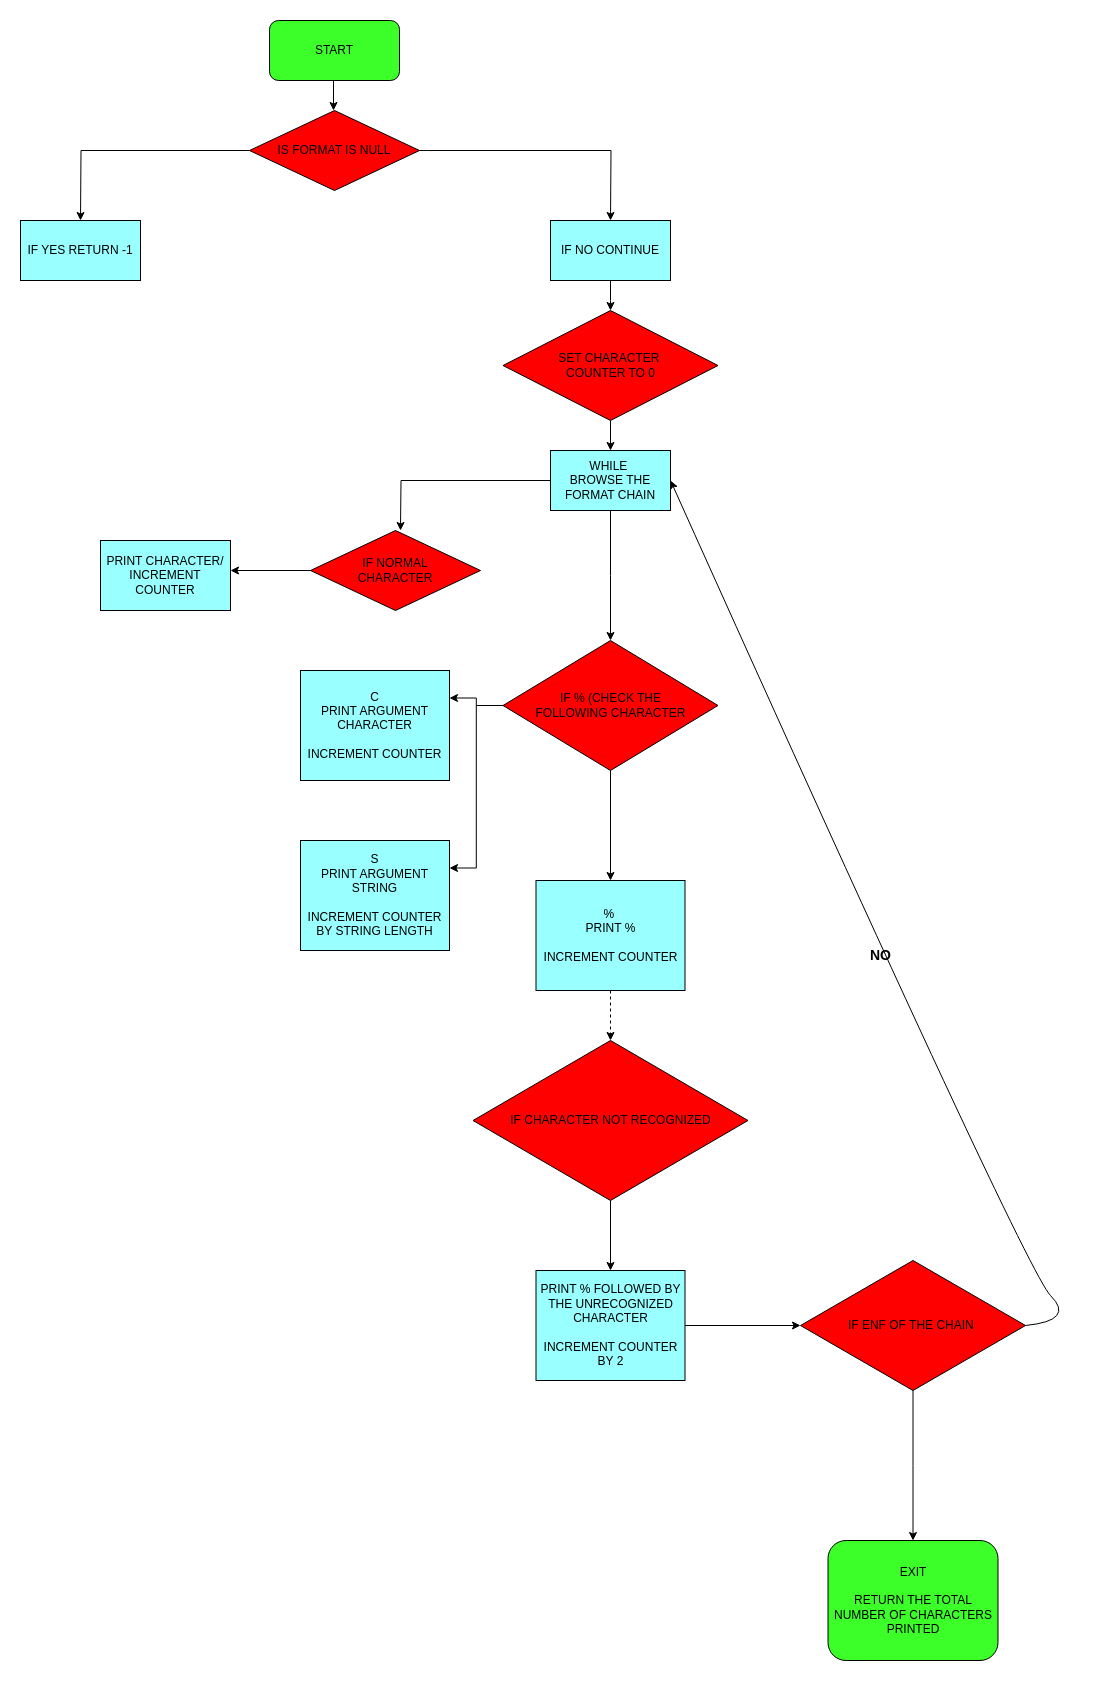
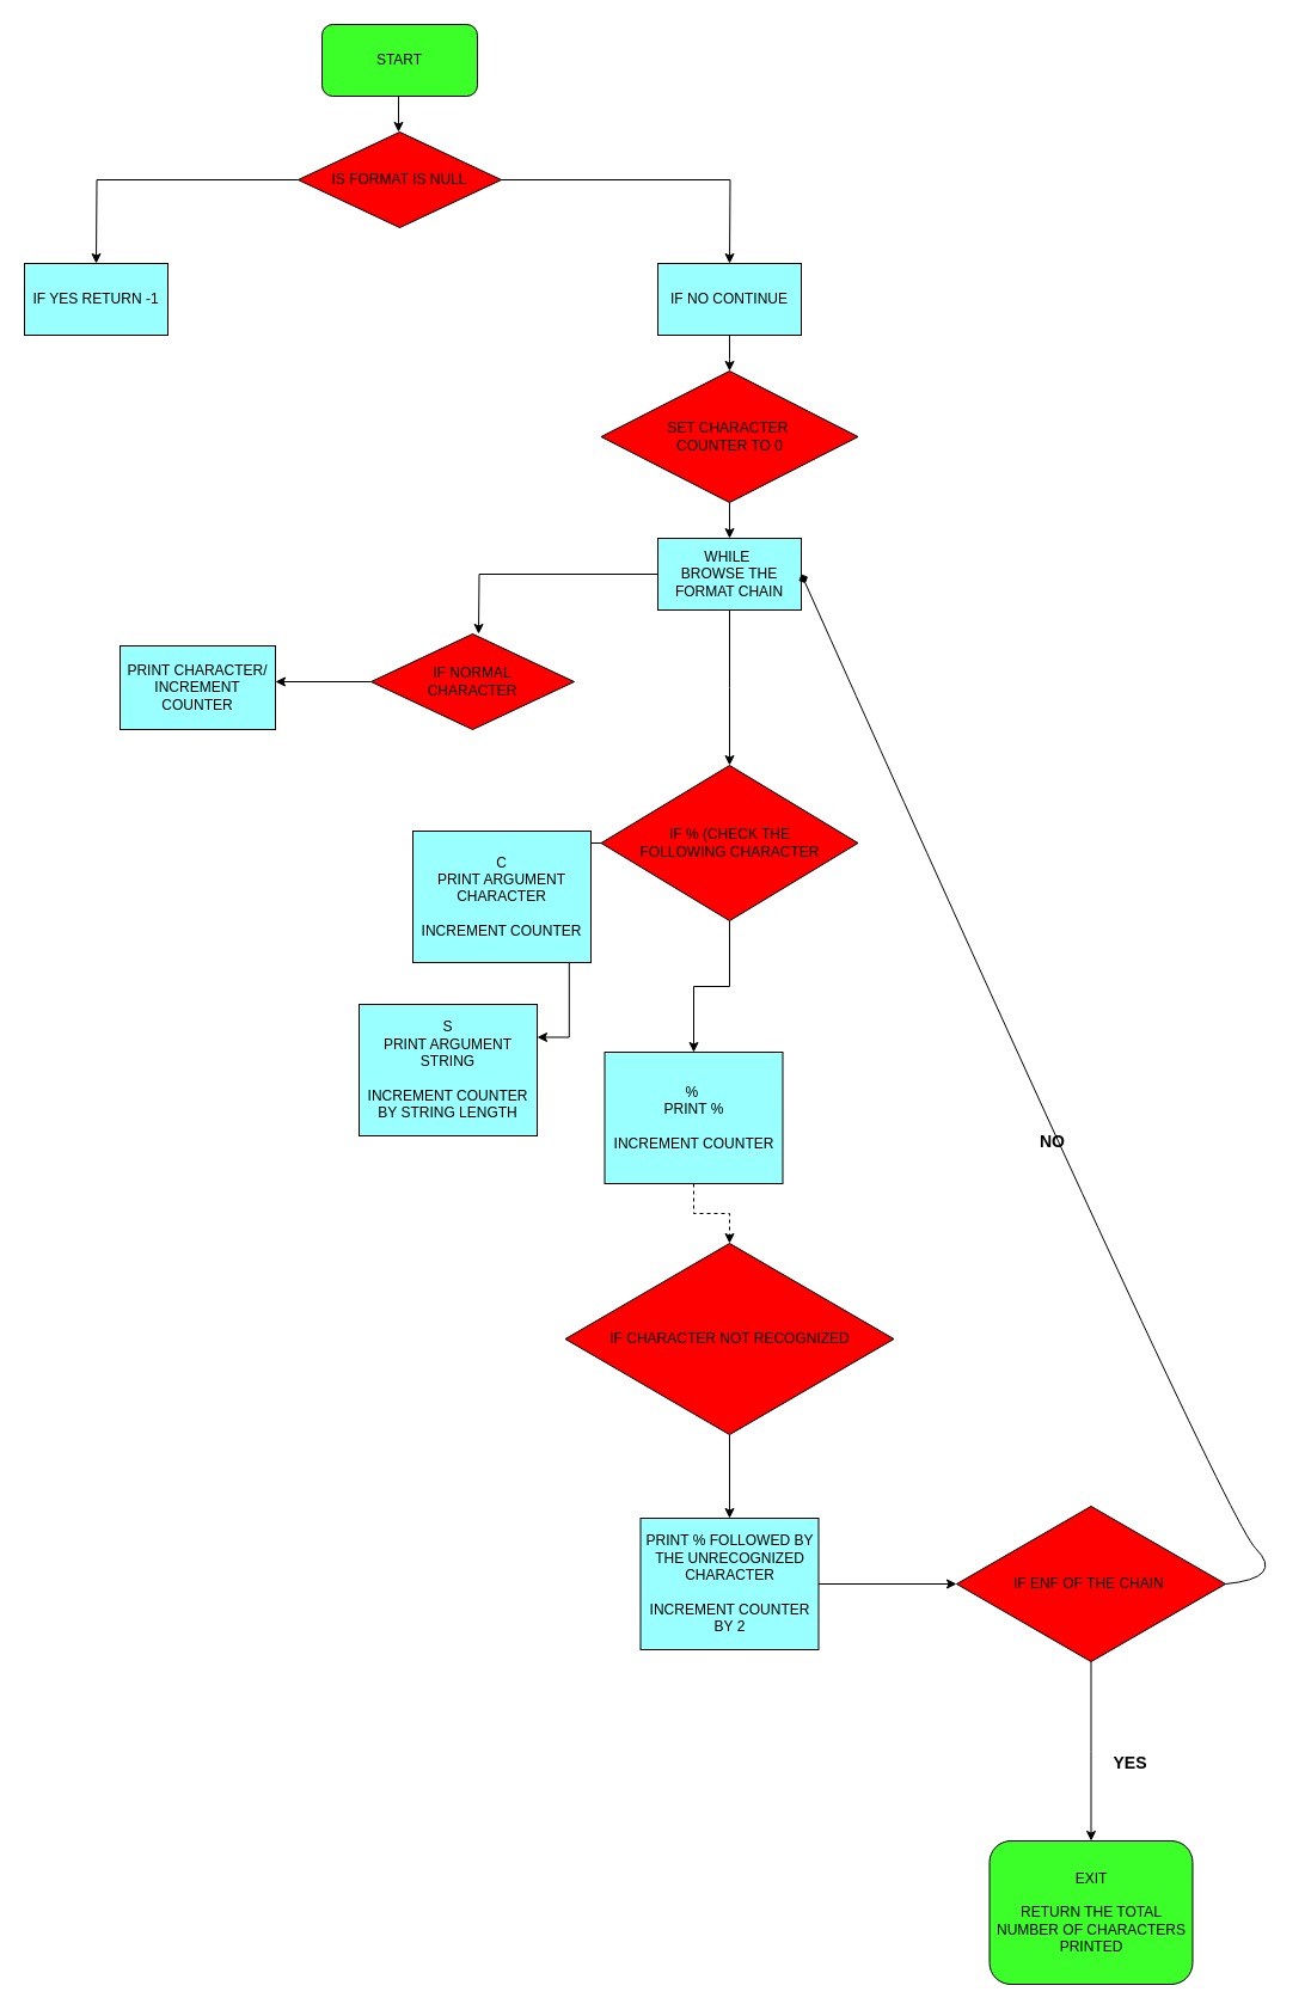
- <mxCell id="32" value="" style="curved=1;endArrow=classic;html=1;rounded=0;entryX=1;entryY=0.5;entryDx=0;entryDy=0;exitX=1;exitY=0.5;exitDx=0;exitDy=0;" edge="1" parent="1" source="31" target="14"><mxGeometry width="50" height="50" relative="1" as="geometry"><mxPoint x="1025" y="1320" as="sourcePoint" /><mxPoint x="1075" y="1270" as="targetPoint" /><Array as="points"><mxPoint x="1075" y="1320" /><mxPoint x="1025" y="1270" /></Array></mxGeometry></mxCell>
+ <mxCell id="32" value="" style="curved=1;endArrow=diamond;html=1;rounded=0;entryX=1;entryY=0.5;entryDx=0;entryDy=0;exitX=1;exitY=0.5;exitDx=0;exitDy=0;" edge="1" parent="1" source="31" target="14"><mxGeometry width="50" height="50" relative="1" as="geometry"><mxPoint x="1025" y="1320" as="sourcePoint" /><mxPoint x="1075" y="1270" as="targetPoint" /><Array as="points"><mxPoint x="1075" y="1320" /><mxPoint x="1025" y="1270" /></Array></mxGeometry></mxCell>
- <mxCell id="22" value="C&lt;div&gt;PRINT ARGUMENT CHARACTER&lt;/div&gt;&lt;div&gt;&lt;br&gt;&lt;/div&gt;&lt;div&gt;INCREMENT COUNTER&lt;/div&gt;" style="rounded=0;whiteSpace=wrap;html=1;fillColor=#99FFFF;" vertex="1" parent="1"><mxGeometry x="300" y="670" width="149" height="110" as="geometry" /></mxCell>
+ <mxCell id="22" value="C&lt;div&gt;PRINT ARGUMENT CHARACTER&lt;/div&gt;&lt;div&gt;&lt;br&gt;&lt;/div&gt;&lt;div&gt;INCREMENT COUNTER&lt;/div&gt;" style="rounded=0;whiteSpace=wrap;html=1;fillColor=#99FFFF;" vertex="1" parent="1"><mxGeometry x="345" y="695" width="149" height="110" as="geometry" /></mxCell>
- <mxCell id="25" value="%&amp;nbsp;&lt;div&gt;PRINT %&lt;/div&gt;&lt;div&gt;&lt;br&gt;&lt;/div&gt;&lt;div&gt;INCREMENT COUNTER&lt;/div&gt;" style="rounded=0;whiteSpace=wrap;html=1;fillColor=#99FFFF;" vertex="1" parent="1"><mxGeometry x="535.5" y="880" width="149" height="110" as="geometry" /></mxCell>
+ <mxCell id="25" value="%&amp;nbsp;&lt;div&gt;PRINT %&lt;/div&gt;&lt;div&gt;&lt;br&gt;&lt;/div&gt;&lt;div&gt;INCREMENT COUNTER&lt;/div&gt;" style="rounded=0;whiteSpace=wrap;html=1;fillColor=#99FFFF;" vertex="1" parent="1"><mxGeometry x="505.5" y="880" width="149" height="110" as="geometry" /></mxCell>
+ <mxCell id="34" value="&lt;b&gt;&lt;font style=&quot;font-size: 14px;&quot;&gt;YES&lt;/font&gt;&lt;/b&gt;" style="text;html=1;align=center;verticalAlign=middle;resizable=0;points=[];autosize=1;strokeColor=none;fillColor=none;" vertex="1" parent="1"><mxGeometry x="920" y="1460" width="50" height="30" as="geometry" /></mxCell>
